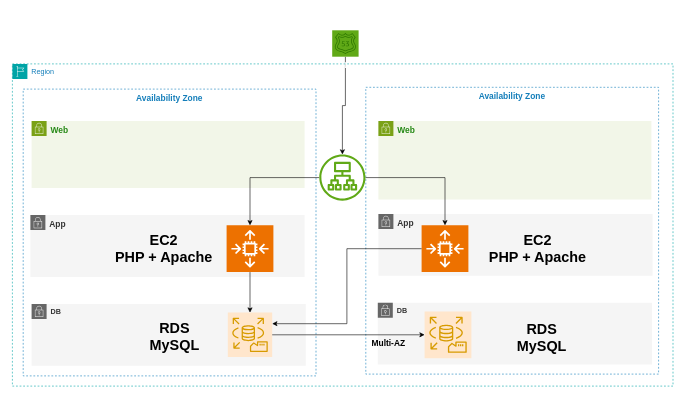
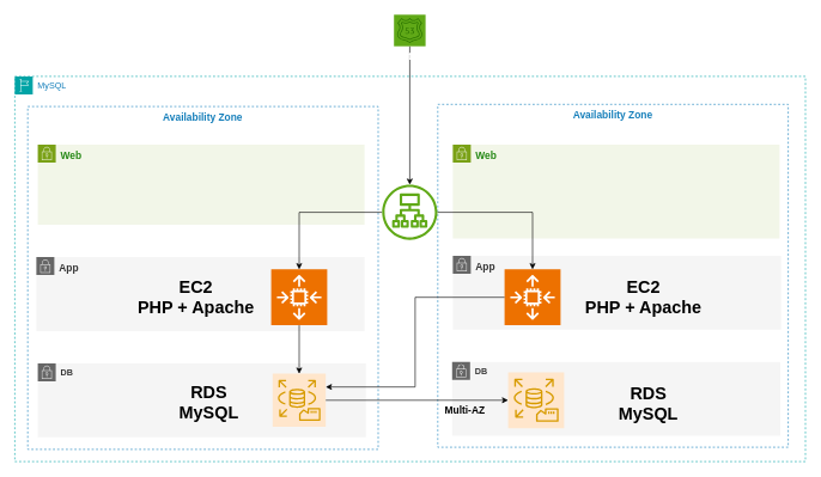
- <mxCell id="3" value="&lt;b&gt;&lt;font style=&quot;font-size: 14px;&quot;&gt;Route 53&lt;br&gt;&lt;/font&gt;&lt;/b&gt;" style="sketch=0;points=[[0,0,0],[0.25,0,0],[0.5,0,0],[0.75,0,0],[1,0,0],[0,1,0],[0.25,1,0],[0.5,1,0],[0.75,1,0],[1,1,0],[0,0.25,0],[0,0.5,0],[0,0.75,0],[1,0.25,0],[1,0.5,0],[1,0.75,0]];outlineConnect=0;fillColor=#60a917;strokeColor=#2D7600;dashed=0;verticalLabelPosition=bottom;verticalAlign=top;align=center;html=1;fontSize=12;fontStyle=0;aspect=fixed;shape=mxgraph.aws4.resourceIcon;resIcon=mxgraph.aws4.route_53;fontColor=#ffffff;" vertex="1" parent="1"><mxGeometry x="553" y="50" width="44" height="44" as="geometry" /></mxCell>
+ <mxCell id="3" value="&lt;b&gt;&lt;font style=&quot;font-size: 14px;&quot;&gt;Route 53&lt;br&gt;&lt;/font&gt;&lt;/b&gt;" style="sketch=0;points=[[0,0,0],[0.25,0,0],[0.5,0,0],[0.75,0,0],[1,0,0],[0,1,0],[0.25,1,0],[0.5,1,0],[0.75,1,0],[1,1,0],[0,0.25,0],[0,0.5,0],[0,0.75,0],[1,0.25,0],[1,0.5,0],[1,0.75,0]];outlineConnect=0;fillColor=#60a917;strokeColor=#2D7600;dashed=0;verticalLabelPosition=bottom;verticalAlign=top;align=center;html=1;fontSize=12;fontStyle=0;aspect=fixed;shape=mxgraph.aws4.resourceIcon;resIcon=mxgraph.aws4.route_53;fontColor=#ffffff;" vertex="1" parent="1"><mxGeometry x="548" y="20" width="44" height="44" as="geometry" /></mxCell>
- <mxCell id="4" value="Region" style="points=[[0,0],[0.25,0],[0.5,0],[0.75,0],[1,0],[1,0.25],[1,0.5],[1,0.75],[1,1],[0.75,1],[0.5,1],[0.25,1],[0,1],[0,0.75],[0,0.5],[0,0.25]];outlineConnect=0;gradientColor=none;html=1;whiteSpace=wrap;fontSize=12;fontStyle=0;container=1;pointerEvents=0;collapsible=0;recursiveResize=0;shape=mxgraph.aws4.group;grIcon=mxgraph.aws4.group_region;strokeColor=#00A4A6;fillColor=none;verticalAlign=top;align=left;spacingLeft=30;fontColor=#147EBA;dashed=1;" vertex="1" parent="1"><mxGeometry x="20" y="106" width="1101" height="537" as="geometry" /></mxCell>
+ <mxCell id="4" value="MySQL" style="points=[[0,0],[0.25,0],[0.5,0],[0.75,0],[1,0],[1,0.25],[1,0.5],[1,0.75],[1,1],[0.75,1],[0.5,1],[0.25,1],[0,1],[0,0.75],[0,0.5],[0,0.25]];outlineConnect=0;gradientColor=none;html=1;whiteSpace=wrap;fontSize=12;fontStyle=0;container=1;pointerEvents=0;collapsible=0;recursiveResize=0;shape=mxgraph.aws4.group;grIcon=mxgraph.aws4.group_region;strokeColor=#00A4A6;fillColor=none;verticalAlign=top;align=left;spacingLeft=30;fontColor=#147EBA;dashed=1;" vertex="1" parent="1"><mxGeometry x="20" y="106" width="1101" height="537" as="geometry" /></mxCell>
